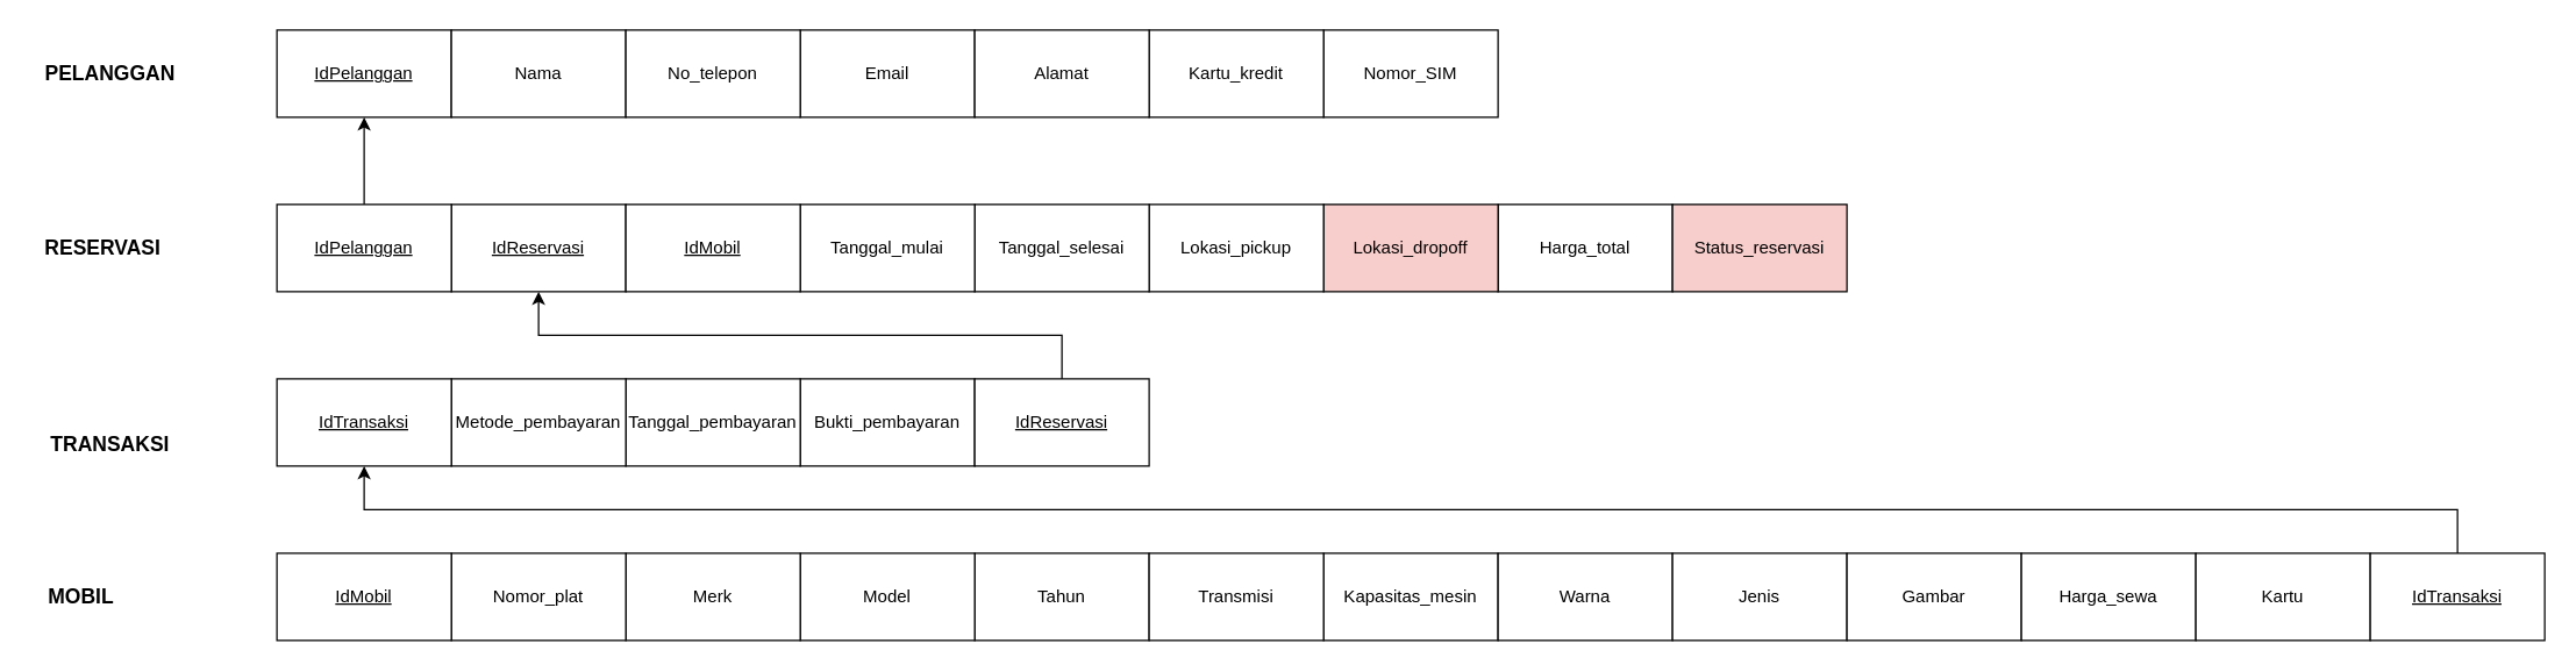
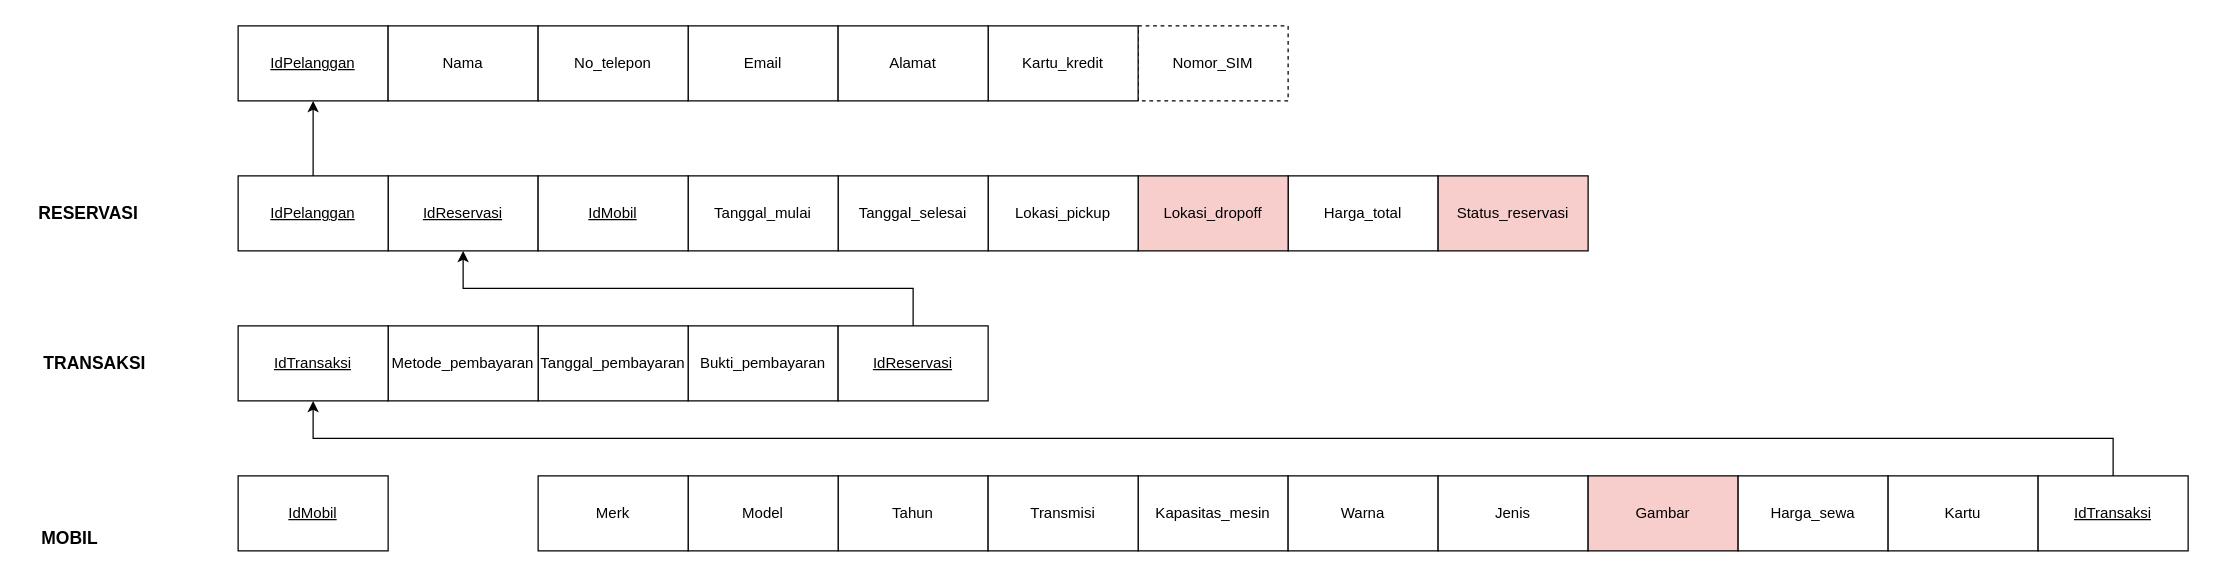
- <mxCell id="32" value="&lt;b&gt;&lt;font style=&quot;font-size: 14px;&quot;&gt;PELANGGAN&lt;/font&gt;&lt;/b&gt;" style="text;html=1;align=center;verticalAlign=middle;resizable=0;points=[];autosize=1;strokeColor=none;fillColor=none;" vertex="1" parent="1"><mxGeometry x="20" y="35" width="110" height="30" as="geometry" /></mxCell>
- <mxCell id="29" value="Nomor_SIM" style="rounded=0;whiteSpace=wrap;html=1;" vertex="1" parent="1"><mxGeometry x="910" y="20" width="120" height="60" as="geometry" /></mxCell>
+ <mxCell id="29" value="Nomor_SIM" style="rounded=0;whiteSpace=wrap;html=1;dashed=1;" vertex="1" parent="1"><mxGeometry x="910" y="20" width="120" height="60" as="geometry" /></mxCell>
- <mxCell id="34" value="&lt;b&gt;&lt;font style=&quot;font-size: 14px;&quot;&gt;TRANSAKSI&lt;/font&gt;&lt;/b&gt;" style="text;html=1;align=center;verticalAlign=middle;resizable=0;points=[];autosize=1;strokeColor=none;fillColor=none;" vertex="1" parent="1"><mxGeometry x="20" y="290" width="110" height="30" as="geometry" /></mxCell>
+ <mxCell id="34" value="&lt;b&gt;&lt;font style=&quot;font-size: 14px;&quot;&gt;TRANSAKSI&lt;/font&gt;&lt;/b&gt;" style="text;html=1;align=center;verticalAlign=middle;resizable=0;points=[];autosize=1;strokeColor=none;fillColor=none;" vertex="1" parent="1"><mxGeometry x="20" y="275" width="110" height="30" as="geometry" /></mxCell>
- <mxCell id="35" value="&lt;b&gt;&lt;font style=&quot;font-size: 14px;&quot;&gt;MOBIL&lt;/font&gt;&lt;/b&gt;" style="text;html=1;align=center;verticalAlign=middle;resizable=0;points=[];autosize=1;strokeColor=none;fillColor=none;" vertex="1" parent="1"><mxGeometry x="20" y="395" width="70" height="30" as="geometry" /></mxCell>
+ <mxCell id="35" value="&lt;b&gt;&lt;font style=&quot;font-size: 14px;&quot;&gt;MOBIL&lt;/font&gt;&lt;/b&gt;" style="text;html=1;align=center;verticalAlign=middle;resizable=0;points=[];autosize=1;strokeColor=none;fillColor=none;" vertex="1" parent="1"><mxGeometry x="20" y="415" width="70" height="30" as="geometry" /></mxCell>
- <mxCell id="9" value="Nomor_plat" style="rounded=0;whiteSpace=wrap;html=1;" vertex="1" parent="1"><mxGeometry x="310" y="380" width="120" height="60" as="geometry" /></mxCell>
- <mxCell id="26" value="Gambar" style="rounded=0;whiteSpace=wrap;html=1;" vertex="1" parent="1"><mxGeometry x="1270" y="380" width="120" height="60" as="geometry" /></mxCell>
+ <mxCell id="26" value="Gambar" style="rounded=0;whiteSpace=wrap;html=1;fillColor=#f8cecc;" vertex="1" parent="1"><mxGeometry x="1270" y="380" width="120" height="60" as="geometry" /></mxCell>
